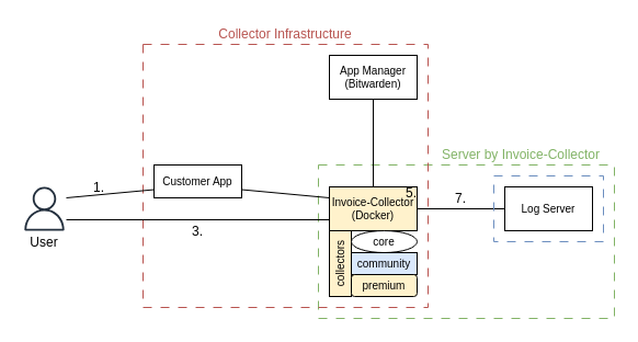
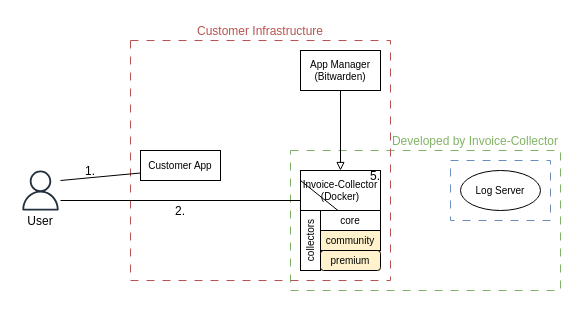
- <mxCell id="4" value="Collector Infrastructure" style="text;strokeColor=none;align=center;fillColor=none;verticalAlign=middle;rounded=0;fontColor=#B85450;" parent="1" vertex="1"><mxGeometry x="130" y="20" width="260" height="20" as="geometry" /></mxCell>
+ <mxCell id="4" value="Customer Infrastructure" style="text;strokeColor=none;align=center;fillColor=none;verticalAlign=middle;rounded=0;fontColor=#B85450;" parent="1" vertex="1"><mxGeometry x="130" y="20" width="260" height="20" as="geometry" /></mxCell>
- <mxCell id="20" value="Server by Invoice-Collector" style="text;strokeColor=none;align=center;fillColor=none;verticalAlign=middle;rounded=0;fontColor=#82B366;" parent="1" vertex="1"><mxGeometry x="390" y="130" width="170" height="20" as="geometry" /></mxCell>
+ <mxCell id="20" value="Developed by Invoice-Collector" style="text;strokeColor=none;align=center;fillColor=none;verticalAlign=middle;rounded=0;fontColor=#82B366;" parent="1" vertex="1"><mxGeometry x="390" y="130" width="170" height="20" as="geometry" /></mxCell>
- <mxCell id="17" style="edgeStyle=none;html=1;exitX=0.5;exitY=1;exitDx=0;exitDy=0;endArrow=none;endFill=0;entryX=0.5;entryY=0;entryDx=0;entryDy=0;" parent="1" source="14" target="8" edge="1"><mxGeometry relative="1" as="geometry"><mxPoint x="310" y="190" as="sourcePoint" /><mxPoint x="230" y="190" as="targetPoint" /></mxGeometry></mxCell>
+ <mxCell id="17" style="edgeStyle=none;html=1;exitX=0.5;exitY=1;exitDx=0;exitDy=0;endArrow=block;endFill=0;entryX=0.5;entryY=0;entryDx=0;entryDy=0;" parent="1" source="14" target="8" edge="1"><mxGeometry relative="1" as="geometry"><mxPoint x="310" y="190" as="sourcePoint" /><mxPoint x="230" y="190" as="targetPoint" /></mxGeometry></mxCell>
- <mxCell id="16" style="edgeStyle=none;html=1;exitX=0;exitY=0.25;exitDx=0;exitDy=0;endArrow=none;endFill=0;entryX=1;entryY=0.75;entryDx=0;entryDy=0;" parent="1" source="8" target="7" edge="1"><mxGeometry relative="1" as="geometry"><mxPoint x="310" y="210" as="sourcePoint" /><mxPoint x="70" y="210" as="targetPoint" /></mxGeometry></mxCell>
+ <mxCell id="16" style="edgeStyle=none;html=1;exitX=0;exitY=0.25;exitDx=0;exitDy=0;endArrow=none;endFill=0;" parent="1" source="8" target="10" edge="1"><mxGeometry relative="1" as="geometry"><mxPoint x="310" y="210" as="sourcePoint" /><mxPoint x="70" y="210" as="targetPoint" /></mxGeometry></mxCell>
- <mxCell id="24" value="7." style="text;strokeColor=none;align=center;fillColor=none;verticalAlign=middle;rounded=0;fontColor=#000000;" parent="1" vertex="1"><mxGeometry x="410" y="170" width="20" height="20" as="geometry" /></mxCell>
- <mxCell id="8" value="Invoice-Collector&lt;div&gt;(Docker)&lt;/div&gt;" style="whiteSpace=wrap;html=1;fontSize=10;fillColor=#fff2cc;" parent="1" vertex="1"><mxGeometry x="300" y="170" width="80" height="40" as="geometry" /></mxCell>
+ <mxCell id="8" value="Invoice-Collector&lt;div&gt;(Docker)&lt;/div&gt;" style="whiteSpace=wrap;html=1;fontSize=10;" parent="1" vertex="1"><mxGeometry x="300" y="170" width="80" height="40" as="geometry" /></mxCell>
- <mxCell id="18" style="edgeStyle=none;html=1;exitX=0;exitY=0.5;exitDx=0;exitDy=0;endArrow=none;endFill=0;entryX=1;entryY=0.5;entryDx=0;entryDy=0;" parent="1" source="13" target="8" edge="1"><mxGeometry relative="1" as="geometry"><mxPoint x="350" y="100" as="sourcePoint" /><mxPoint x="350" y="180" as="targetPoint" /></mxGeometry></mxCell>
- <mxCell id="13" value="Log Server" style="whiteSpace=wrap;html=1;fontSize=10;" parent="1" vertex="1"><mxGeometry x="460" y="170" width="80" height="40" as="geometry" /></mxCell>
+ <mxCell id="13" value="Log Server" style="ellipse;whiteSpace=wrap;html=1;fontSize=10;" parent="1" vertex="1"><mxGeometry x="460" y="170" width="80" height="40" as="geometry" /></mxCell>
- <mxCell id="23" value="3." style="text;strokeColor=none;align=center;fillColor=none;verticalAlign=middle;rounded=0;fontColor=#000000;" parent="1" vertex="1"><mxGeometry x="150" y="200" width="60" height="20" as="geometry" /></mxCell>
+ <mxCell id="23" value="2." style="text;strokeColor=none;align=center;fillColor=none;verticalAlign=middle;rounded=0;fontColor=#000000;" parent="1" vertex="1"><mxGeometry x="150" y="200" width="60" height="20" as="geometry" /></mxCell>
- <mxCell id="10" value="core" style="ellipse;whiteSpace=wrap;html=1;fontSize=10;" parent="1" vertex="1"><mxGeometry x="320" y="210" width="60" height="20" as="geometry" /></mxCell>
+ <mxCell id="10" value="core" style="whiteSpace=wrap;html=1;fontSize=10;" parent="1" vertex="1"><mxGeometry x="320" y="210" width="60" height="20" as="geometry" /></mxCell>
- <mxCell id="9" value="collectors" style="whiteSpace=wrap;html=1;fontSize=10;horizontal=0;fillColor=#fff2cc;" parent="1" vertex="1"><mxGeometry x="300" y="210" width="20" height="60" as="geometry" /></mxCell>
+ <mxCell id="9" value="collectors" style="whiteSpace=wrap;html=1;fontSize=10;horizontal=0;" parent="1" vertex="1"><mxGeometry x="300" y="210" width="20" height="60" as="geometry" /></mxCell>
- <mxCell id="11" value="community" style="whiteSpace=wrap;html=1;fontSize=10;fillColor=#dae8fc;strokeColor=#000000;" parent="1" vertex="1"><mxGeometry x="320" y="230" width="60" height="20" as="geometry" /></mxCell>
+ <mxCell id="11" value="community" style="whiteSpace=wrap;html=1;fontSize=10;fillColor=#fff2cc;strokeColor=#000000;" parent="1" vertex="1"><mxGeometry x="320" y="230" width="60" height="20" as="geometry" /></mxCell>
